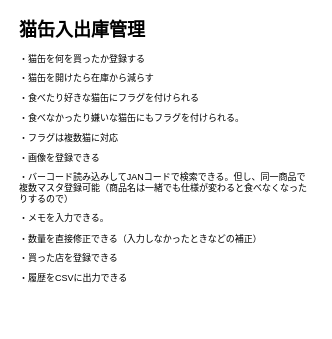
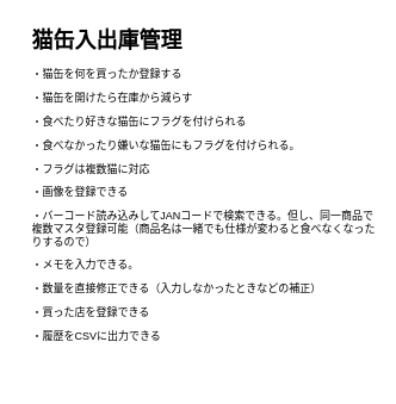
- <mxCell id="2" value="&lt;h1&gt;猫缶入出庫管理&lt;/h1&gt;&lt;p&gt;・猫缶を何を買ったか登録する&lt;/p&gt;&lt;p&gt;・猫缶を開けたら在庫から減らす&lt;/p&gt;&lt;p&gt;・食べたり好きな猫缶にフラグを付けられる&lt;/p&gt;&lt;p&gt;・食べなかったり嫌いな猫缶にもフラグを付けられる。&lt;/p&gt;&lt;p&gt;・フラグは複数猫に対応&lt;/p&gt;&lt;p&gt;・画像を登録できる&lt;/p&gt;&lt;p&gt;・バーコード読み込みしてJANコードで検索できる。但し、同一商品で複数マスタ登録可能（商品名は一緒でも仕様が変わると食べなくなったりするので）&lt;/p&gt;&lt;p&gt;・メモを入力できる。&lt;/p&gt;&lt;p&gt;・数量を直接修正できる（入力しなかったときなどの補正）&lt;/p&gt;&lt;p&gt;・買った店を登録できる&lt;/p&gt;&lt;p&gt;・履歴をCSVに出力できる&lt;/p&gt;&lt;p&gt;&lt;br&gt;&lt;/p&gt;" style="text;html=1;strokeColor=none;fillColor=none;spacing=5;spacingTop=-20;whiteSpace=wrap;overflow=hidden;rounded=0;" parent="1" vertex="1"><mxGeometry x="20" y="20" width="400" height="410" as="geometry" /></mxCell>
+ <mxCell id="2" value="&lt;h1&gt;猫缶入出庫管理&lt;/h1&gt;&lt;p&gt;・猫缶を何を買ったか登録する&lt;/p&gt;&lt;p&gt;・猫缶を開けたら在庫から減らす&lt;/p&gt;&lt;p&gt;・食べたり好きな猫缶にフラグを付けられる&lt;/p&gt;&lt;p&gt;・食べなかったり嫌いな猫缶にもフラグを付けられる。&lt;/p&gt;&lt;p&gt;・フラグは複数猫に対応&lt;/p&gt;&lt;p&gt;・画像を登録できる&lt;/p&gt;&lt;p&gt;・バーコード読み込みしてJANコードで検索できる。但し、同一商品で複数マスタ登録可能（商品名は一緒でも仕様が変わると食べなくなったりするので）&lt;/p&gt;&lt;p&gt;・メモを入力できる。&lt;/p&gt;&lt;p&gt;・数量を直接修正できる（入力しなかったときなどの補正）&lt;/p&gt;&lt;p&gt;・買った店を登録できる&lt;/p&gt;&lt;p&gt;・履歴をCSVに出力できる&lt;/p&gt;&lt;p&gt;&lt;br&gt;&lt;/p&gt;" style="text;html=1;strokeColor=none;fillColor=none;spacing=5;spacingTop=-20;whiteSpace=wrap;overflow=hidden;rounded=0;" parent="1" vertex="1"><mxGeometry x="30" y="25" width="400" height="410" as="geometry" /></mxCell>
